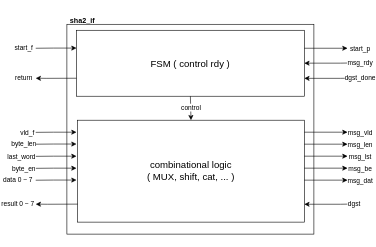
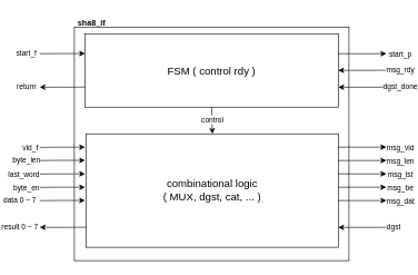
- <mxCell id="4" value="sha2_if" style="text;html=1;align=center;verticalAlign=middle;whiteSpace=wrap;rounded=0;fontStyle=1" parent="1" vertex="1"><mxGeometry x="60" y="20" width="76" height="30" as="geometry" /></mxCell>
+ <mxCell id="4" value="sha8_if" style="text;html=1;align=center;verticalAlign=middle;whiteSpace=wrap;rounded=0;fontStyle=1" parent="1" vertex="1"><mxGeometry x="60" y="20" width="76" height="30" as="geometry" /></mxCell>
- <mxCell id="14" value="&lt;font style=&quot;font-size: 16px;&quot;&gt;combinational logic&lt;/font&gt;&lt;div&gt;&lt;font style=&quot;font-size: 16px;&quot;&gt;( MUX, shift, cat, ... )&lt;/font&gt;&lt;/div&gt;" style="rounded=0;whiteSpace=wrap;html=1;" parent="1" vertex="1"><mxGeometry x="90" y="200" width="378" height="170" as="geometry" /></mxCell>
+ <mxCell id="14" value="&lt;font style=&quot;font-size: 16px;&quot;&gt;combinational logic&lt;/font&gt;&lt;div&gt;&lt;font style=&quot;font-size: 16px;&quot;&gt;( MUX, dgst, cat, ... )&lt;/font&gt;&lt;/div&gt;" style="rounded=0;whiteSpace=wrap;html=1;" parent="1" vertex="1"><mxGeometry x="90" y="200" width="378" height="170" as="geometry" /></mxCell>
